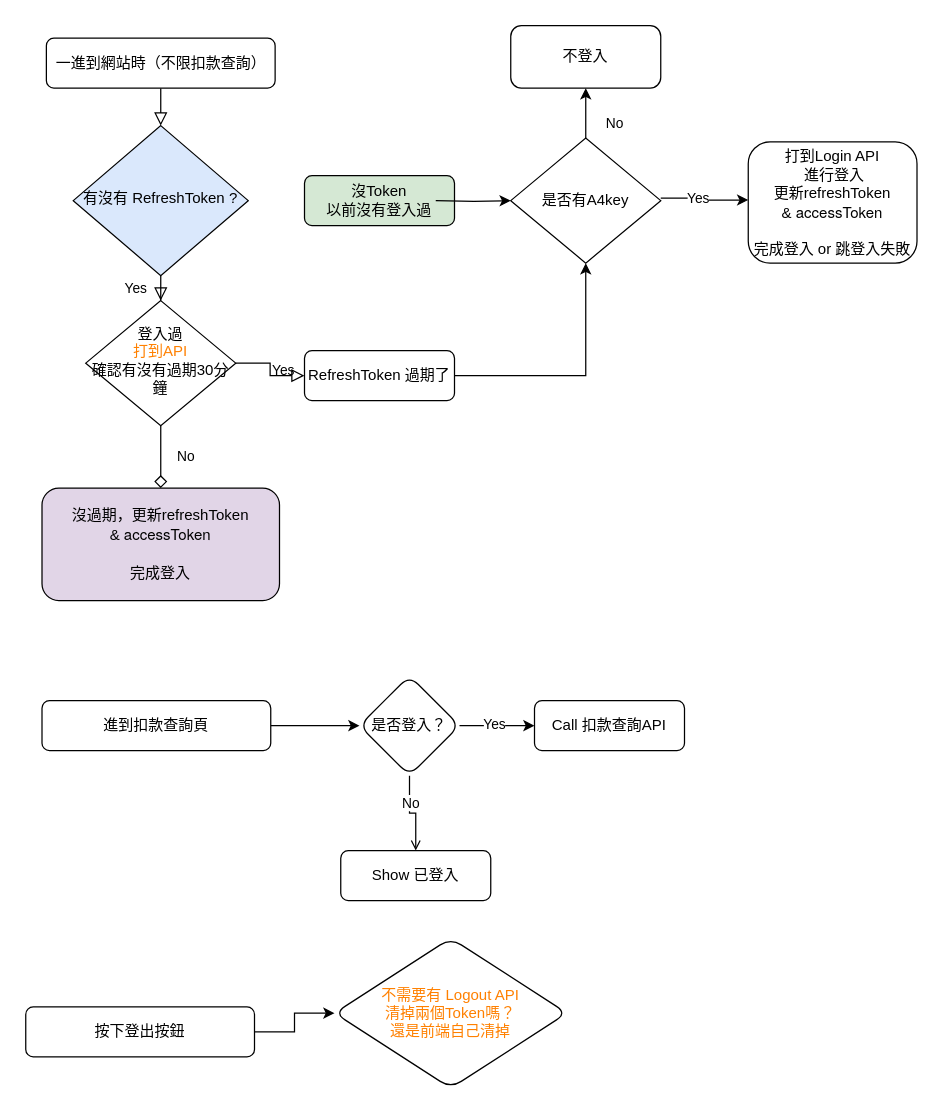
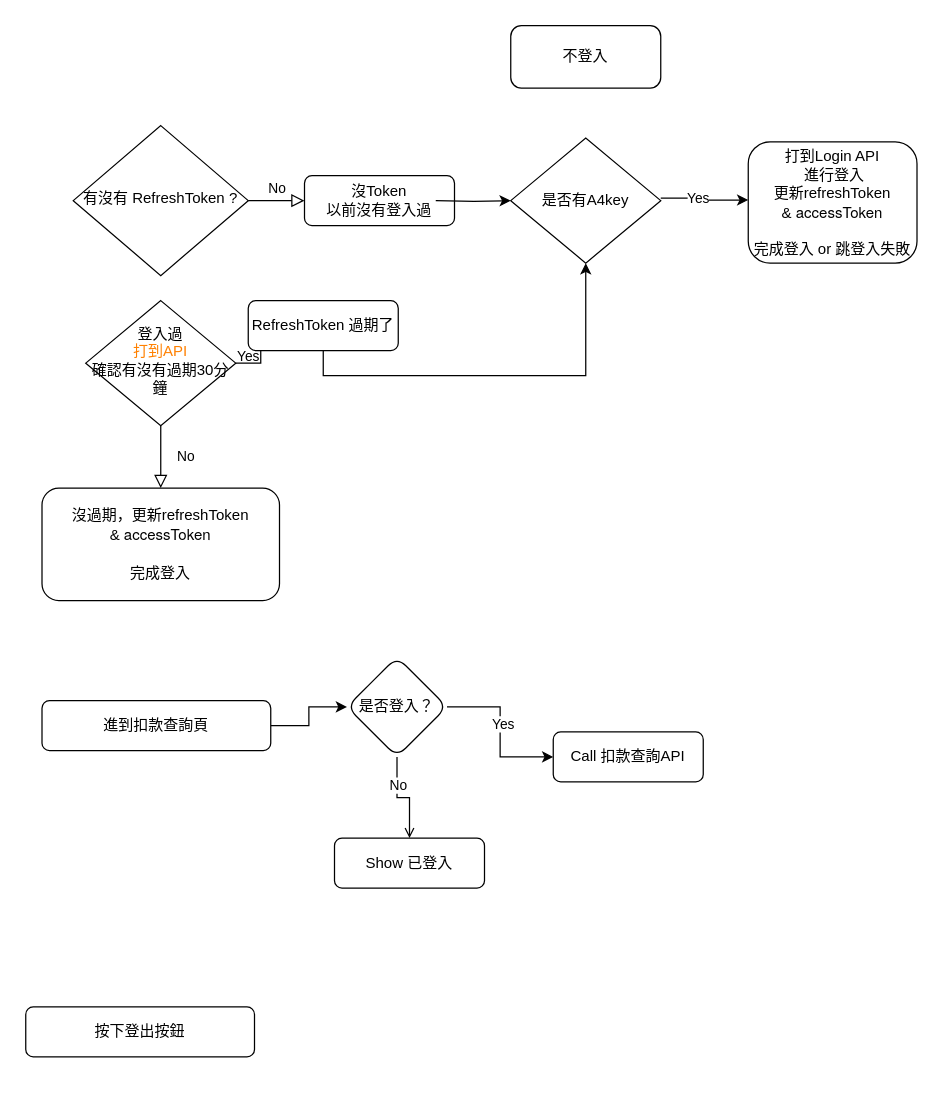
- <mxCell id="3" value="一進到網站時（不限扣款查詢）" style="rounded=1;whiteSpace=wrap;html=1;fontSize=12;glass=0;strokeWidth=1;shadow=0;" parent="1" vertex="1"><mxGeometry x="36.5" y="30" width="183" height="40" as="geometry" /></mxCell>
- <mxCell id="2" value="" style="rounded=0;html=1;jettySize=auto;orthogonalLoop=1;fontSize=11;endArrow=block;endFill=0;endSize=8;strokeWidth=1;shadow=0;labelBackgroundColor=none;edgeStyle=orthogonalEdgeStyle;" parent="1" source="3" target="6" edge="1"><mxGeometry relative="1" as="geometry"><Array as="points"><mxPoint x="128" y="80" /><mxPoint x="128" y="80" /></Array></mxGeometry></mxCell>
- <mxCell id="22" value="" style="edgeStyle=orthogonalEdgeStyle;rounded=0;orthogonalLoop=1;jettySize=auto;html=1;exitX=0.5;exitY=0;exitDx=0;exitDy=0;" edge="1" parent="1" source="19" target="20"><mxGeometry relative="1" as="geometry"><mxPoint x="467.5" y="100" as="sourcePoint" /><mxPoint x="467.5" y="170" as="targetPoint" /><Array as="points" /></mxGeometry></mxCell>
- <mxCell id="23" value="No" style="edgeLabel;html=1;align=center;verticalAlign=middle;resizable=0;points=[];" vertex="1" connectable="0" parent="22"><mxGeometry x="-0.36" y="-1" relative="1" as="geometry"><mxPoint x="21" as="offset" /></mxGeometry></mxCell>
- <mxCell id="6" value="有沒有 RefreshToken ?" style="rhombus;whiteSpace=wrap;html=1;shadow=0;fontFamily=Helvetica;fontSize=12;align=center;strokeWidth=1;spacing=6;spacingTop=-4;fillColor=#dae8fc;" parent="1" vertex="1"><mxGeometry x="58" y="100" width="140" height="120" as="geometry" /></mxCell>
+ <mxCell id="6" value="有沒有 RefreshToken ?" style="rhombus;whiteSpace=wrap;html=1;shadow=0;fontFamily=Helvetica;fontSize=12;align=center;strokeWidth=1;spacing=6;spacingTop=-4;" parent="1" vertex="1"><mxGeometry x="58" y="100" width="140" height="120" as="geometry" /></mxCell>
+ <mxCell id="5" value="No" style="edgeStyle=orthogonalEdgeStyle;rounded=0;html=1;jettySize=auto;orthogonalLoop=1;fontSize=11;endArrow=block;endFill=0;endSize=8;strokeWidth=1;shadow=0;labelBackgroundColor=none;" parent="1" source="6" target="7" edge="1"><mxGeometry y="10" relative="1" as="geometry"><mxPoint as="offset" /></mxGeometry></mxCell>
- <mxCell id="7" value="沒Token&lt;br&gt;以前沒有登入過" style="rounded=1;whiteSpace=wrap;html=1;fontSize=12;glass=0;strokeWidth=1;shadow=0;fillColor=#d5e8d4;" parent="1" vertex="1"><mxGeometry x="243" y="140" width="120" height="40" as="geometry" /></mxCell>
+ <mxCell id="7" value="沒Token&lt;br&gt;以前沒有登入過" style="rounded=1;whiteSpace=wrap;html=1;fontSize=12;glass=0;strokeWidth=1;shadow=0;" parent="1" vertex="1"><mxGeometry x="243" y="140" width="120" height="40" as="geometry" /></mxCell>
- <mxCell id="4" value="Yes" style="rounded=0;html=1;jettySize=auto;orthogonalLoop=1;fontSize=11;endArrow=block;endFill=0;endSize=8;strokeWidth=1;shadow=0;labelBackgroundColor=none;edgeStyle=orthogonalEdgeStyle;" parent="1" source="6" target="10" edge="1"><mxGeometry y="20" relative="1" as="geometry"><mxPoint as="offset" /></mxGeometry></mxCell>
- <mxCell id="13" value="RefreshToken 過期了" style="rounded=1;whiteSpace=wrap;html=1;fontSize=12;glass=0;strokeWidth=1;shadow=0;" parent="1" vertex="1"><mxGeometry x="243" y="280" width="120" height="40" as="geometry" /></mxCell>
+ <mxCell id="13" value="RefreshToken 過期了" style="rounded=1;whiteSpace=wrap;html=1;fontSize=12;glass=0;strokeWidth=1;shadow=0;" parent="1" vertex="1"><mxGeometry x="198" y="240" width="120" height="40" as="geometry" /></mxCell>
- <mxCell id="8" value="No" style="rounded=0;html=1;jettySize=auto;orthogonalLoop=1;fontSize=11;endArrow=diamond;endFill=0;endSize=8;strokeWidth=1;shadow=0;labelBackgroundColor=none;edgeStyle=orthogonalEdgeStyle;" parent="1" source="10" target="11" edge="1"><mxGeometry y="20" relative="1" as="geometry"><mxPoint as="offset" /></mxGeometry></mxCell>
+ <mxCell id="8" value="No" style="rounded=0;html=1;jettySize=auto;orthogonalLoop=1;fontSize=11;endArrow=block;endFill=0;endSize=8;strokeWidth=1;shadow=0;labelBackgroundColor=none;edgeStyle=orthogonalEdgeStyle;" parent="1" source="10" target="11" edge="1"><mxGeometry y="20" relative="1" as="geometry"><mxPoint as="offset" /></mxGeometry></mxCell>
- <mxCell id="11" value="沒過期，更新refreshToken &amp;amp;&amp;nbsp;&lt;span style=&quot;font-family: &amp;#34;helvetica neue&amp;#34;&quot;&gt;accessToken&lt;br&gt;&lt;br&gt;完成登入&lt;br&gt;&lt;/span&gt;" style="rounded=1;whiteSpace=wrap;html=1;fontSize=12;glass=0;strokeWidth=1;shadow=0;fillColor=#e1d5e7;" parent="1" vertex="1"><mxGeometry x="33" y="390" width="190" height="90" as="geometry" /></mxCell>
+ <mxCell id="11" value="沒過期，更新refreshToken &amp;amp;&amp;nbsp;&lt;span style=&quot;font-family: &amp;#34;helvetica neue&amp;#34;&quot;&gt;accessToken&lt;br&gt;&lt;br&gt;完成登入&lt;br&gt;&lt;/span&gt;" style="rounded=1;whiteSpace=wrap;html=1;fontSize=12;glass=0;strokeWidth=1;shadow=0;" parent="1" vertex="1"><mxGeometry x="33" y="390" width="190" height="90" as="geometry" /></mxCell>
- <mxCell id="32" value="是否登入？" style="rhombus;whiteSpace=wrap;html=1;rounded=1;shadow=0;strokeWidth=1;glass=0;" vertex="1" parent="1"><mxGeometry x="287" y="540" width="80" height="80" as="geometry" /></mxCell>
+ <mxCell id="32" value="是否登入？" style="rhombus;whiteSpace=wrap;html=1;rounded=1;shadow=0;strokeWidth=1;glass=0;" vertex="1" parent="1"><mxGeometry x="277" y="525" width="80" height="80" as="geometry" /></mxCell>
- <mxCell id="33" value="Call 扣款查詢API" style="whiteSpace=wrap;html=1;rounded=1;shadow=0;strokeWidth=1;glass=0;" vertex="1" parent="1"><mxGeometry x="427" y="560" width="120" height="40" as="geometry" /></mxCell>
+ <mxCell id="33" value="Call 扣款查詢API" style="whiteSpace=wrap;html=1;rounded=1;shadow=0;strokeWidth=1;glass=0;" vertex="1" parent="1"><mxGeometry x="442" y="585" width="120" height="40" as="geometry" /></mxCell>
- <mxCell id="34" value="Show 已登入" style="whiteSpace=wrap;html=1;rounded=1;shadow=0;strokeWidth=1;glass=0;" vertex="1" parent="1"><mxGeometry x="272" y="680" width="120" height="40" as="geometry" /></mxCell>
+ <mxCell id="34" value="Show 已登入" style="whiteSpace=wrap;html=1;rounded=1;shadow=0;strokeWidth=1;glass=0;" vertex="1" parent="1"><mxGeometry x="267" y="670" width="120" height="40" as="geometry" /></mxCell>
- <mxCell id="37" value="&lt;font color=&quot;#ff8000&quot;&gt;不需要有 Logout API &lt;br&gt;清掉兩個Token嗎？&lt;br&gt;還是前端自己清掉&lt;br&gt;&lt;/font&gt;" style="rhombus;whiteSpace=wrap;html=1;rounded=1;shadow=0;strokeWidth=1;glass=0;" vertex="1" parent="1"><mxGeometry x="267" y="750" width="186" height="120" as="geometry" /></mxCell>
- <mxCell id="35" value="" style="edgeStyle=orthogonalEdgeStyle;rounded=0;orthogonalLoop=1;jettySize=auto;html=1;" edge="1" parent="1" source="36" target="37"><mxGeometry relative="1" as="geometry" /></mxCell>
